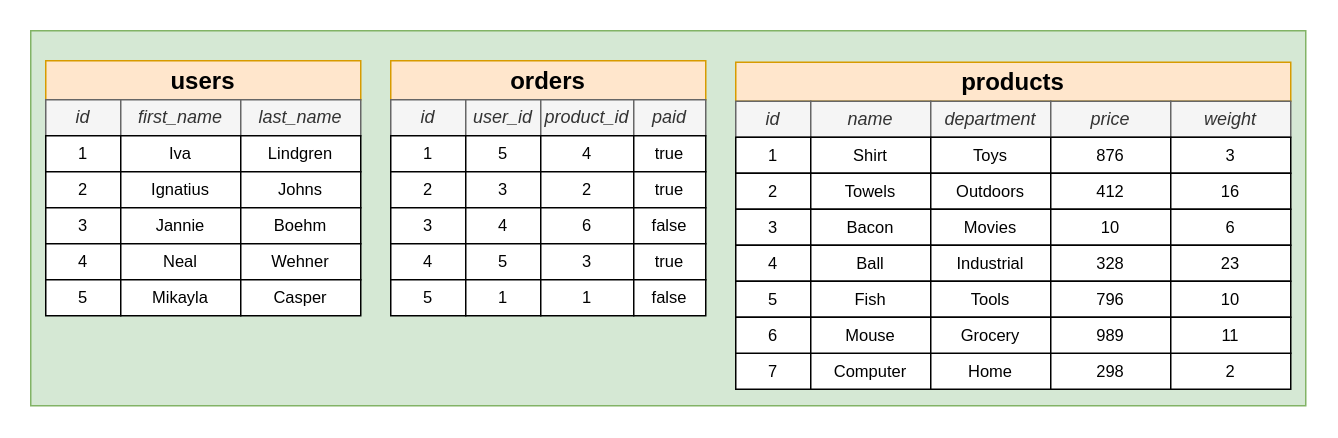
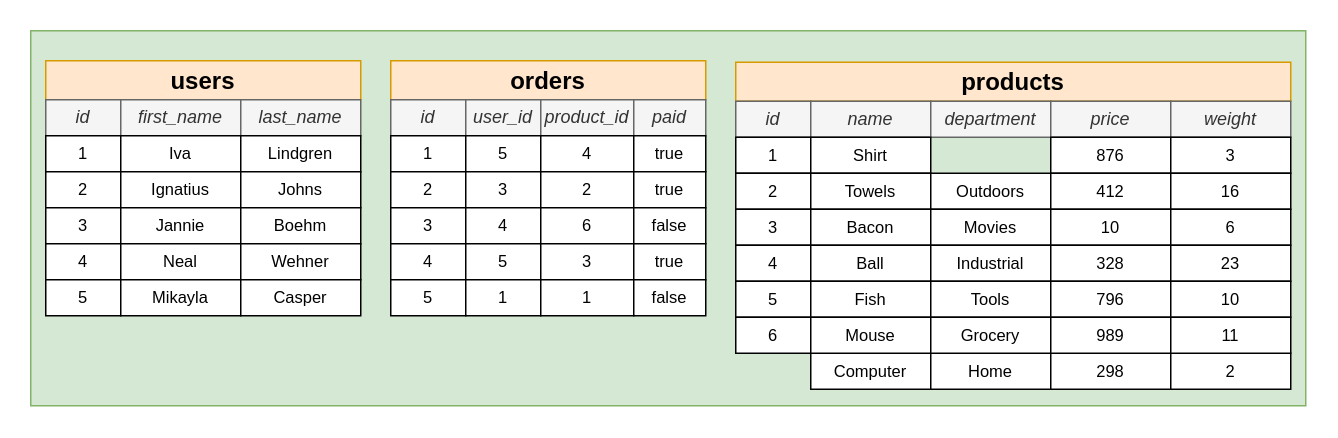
- <mxCell id="53" value="Toys" style="rounded=0;whiteSpace=wrap;html=1;fontSize=11;" parent="1" vertex="1"><mxGeometry x="620" y="91" width="80" height="24" as="geometry" /></mxCell>
- <mxCell id="68" value="7" style="rounded=0;whiteSpace=wrap;html=1;fontSize=11;" parent="1" vertex="1"><mxGeometry x="490" y="235" width="50" height="24" as="geometry" /></mxCell>
